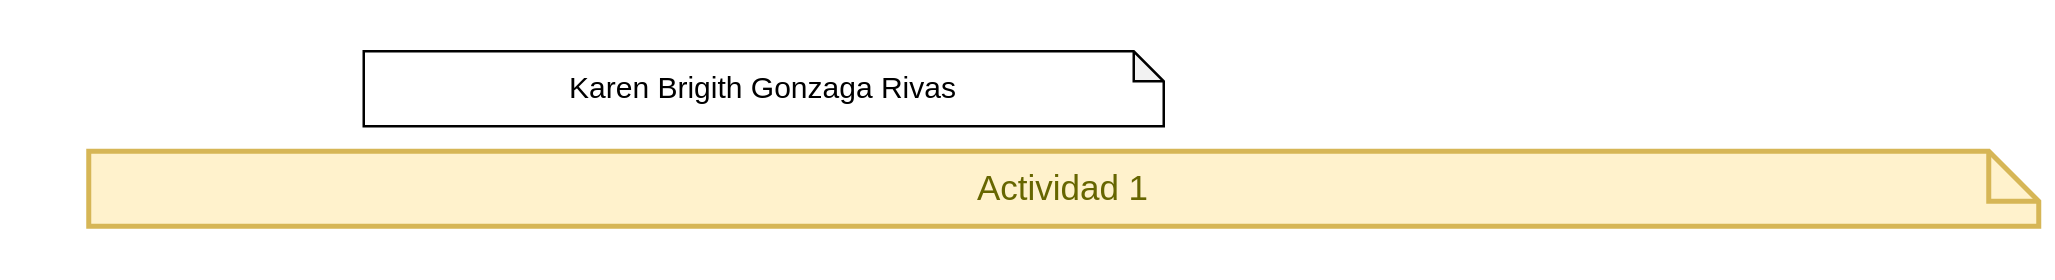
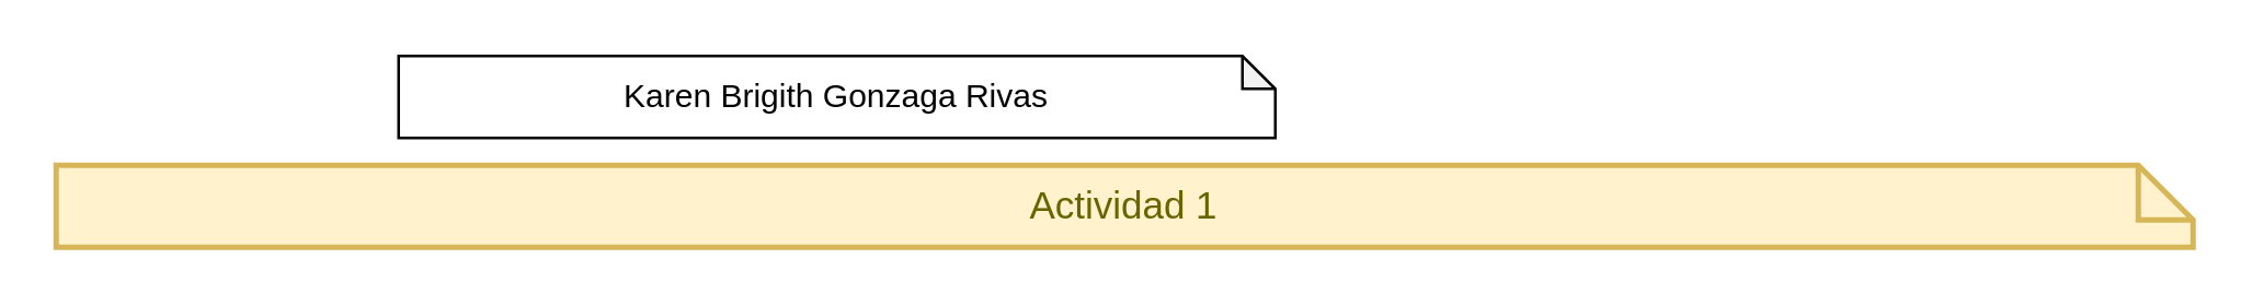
- <mxCell id="3" value="Actividad 1" style="shape=note;strokeWidth=2;fontSize=14;size=20;whiteSpace=wrap;html=1;fillColor=#fff2cc;strokeColor=#d6b656;fontColor=#666600;" vertex="1" parent="1"><mxGeometry x="35" y="60" width="780" height="30" as="geometry" /></mxCell>
+ <mxCell id="3" value="Actividad 1" style="shape=note;strokeWidth=2;fontSize=14;size=20;whiteSpace=wrap;html=1;fillColor=#fff2cc;strokeColor=#d6b656;fontColor=#666600;" vertex="1" parent="1"><mxGeometry x="20" y="60" width="780" height="30" as="geometry" /></mxCell>
